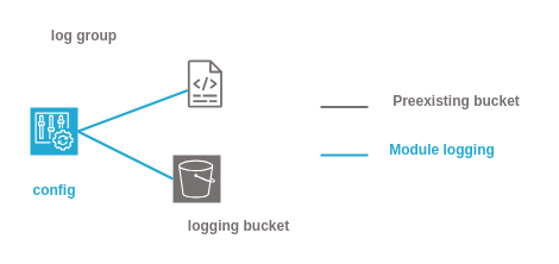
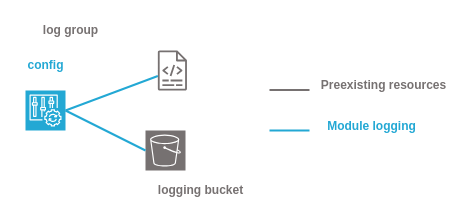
- <mxCell id="4" value="&lt;font style=&quot;font-size: 12px&quot;&gt;Preexisting bucket&lt;/font&gt;" style="text;html=1;resizable=0;autosize=1;align=center;verticalAlign=middle;points=[];fillColor=none;strokeColor=none;rounded=0;fontSize=12;fontColor=#767171;fontStyle=1" parent="1" vertex="1"><mxGeometry x="318" y="75" width="130" height="20" as="geometry" /></mxCell>
+ <mxCell id="4" value="&lt;font style=&quot;font-size: 12px&quot;&gt;Preexisting resources&lt;/font&gt;" style="text;html=1;resizable=0;autosize=1;align=center;verticalAlign=middle;points=[];fillColor=none;strokeColor=none;rounded=0;fontSize=12;fontColor=#767171;fontStyle=1" parent="1" vertex="1"><mxGeometry x="318" y="75" width="130" height="20" as="geometry" /></mxCell>
- <mxCell id="11" value="config" style="text;html=1;resizable=0;autosize=1;align=center;verticalAlign=middle;points=[];strokeColor=none;rounded=0;fontColor=#23A8D4;fontStyle=1" parent="1" vertex="1"><mxGeometry x="20" y="150" width="50" height="20" as="geometry" /></mxCell>
+ <mxCell id="11" value="config" style="text;html=1;resizable=0;autosize=1;align=center;verticalAlign=middle;points=[];strokeColor=none;rounded=0;fontColor=#23A8D4;fontStyle=1" parent="1" vertex="1"><mxGeometry x="20" y="55" width="50" height="20" as="geometry" /></mxCell>
